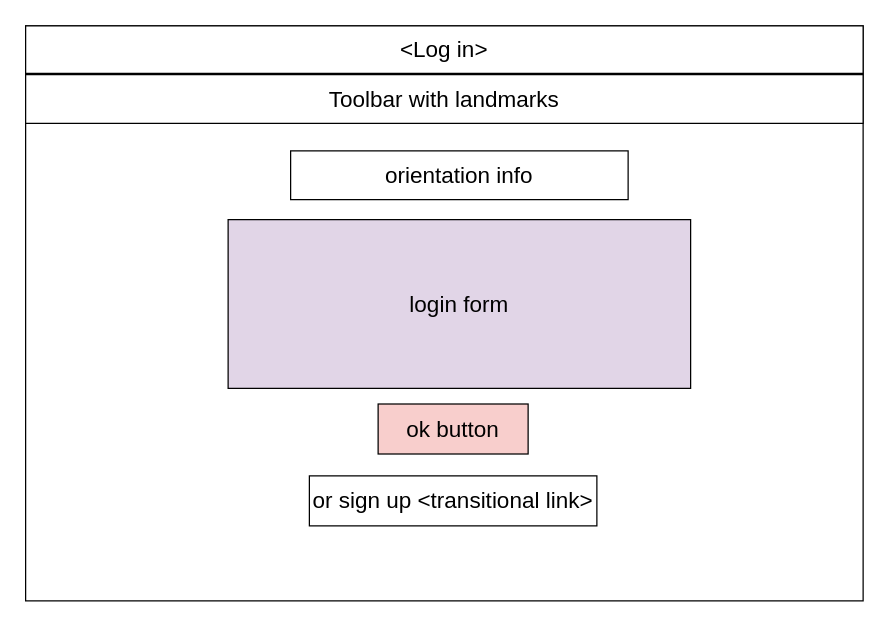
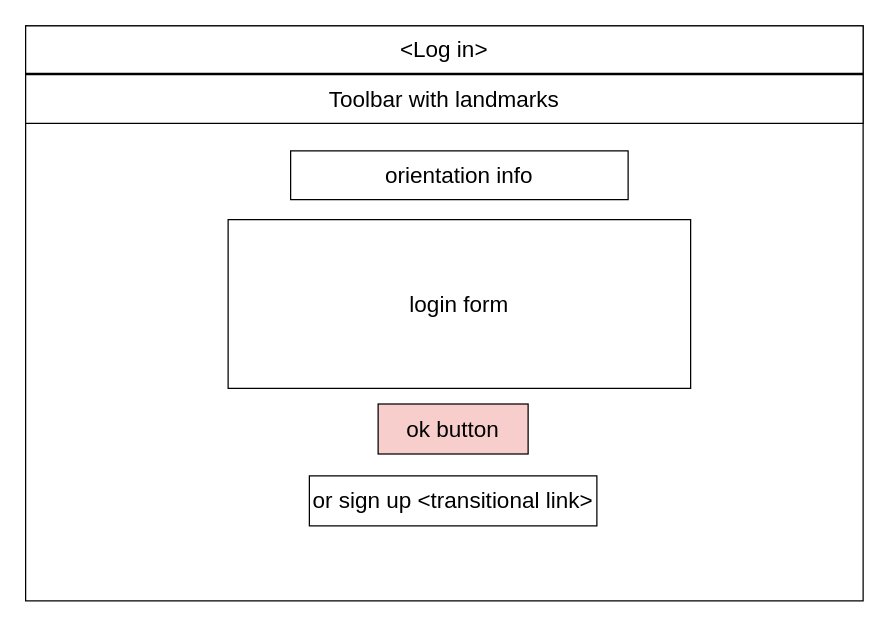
- <mxCell id="5" value="login form" style="rounded=0;whiteSpace=wrap;html=1;fontSize=18;fillColor=#e1d5e7;" vertex="1" parent="1"><mxGeometry x="182" y="175" width="370" height="135" as="geometry" /></mxCell>
+ <mxCell id="5" value="login form" style="rounded=0;whiteSpace=wrap;html=1;fontSize=18;" vertex="1" parent="1"><mxGeometry x="182" y="175" width="370" height="135" as="geometry" /></mxCell>
